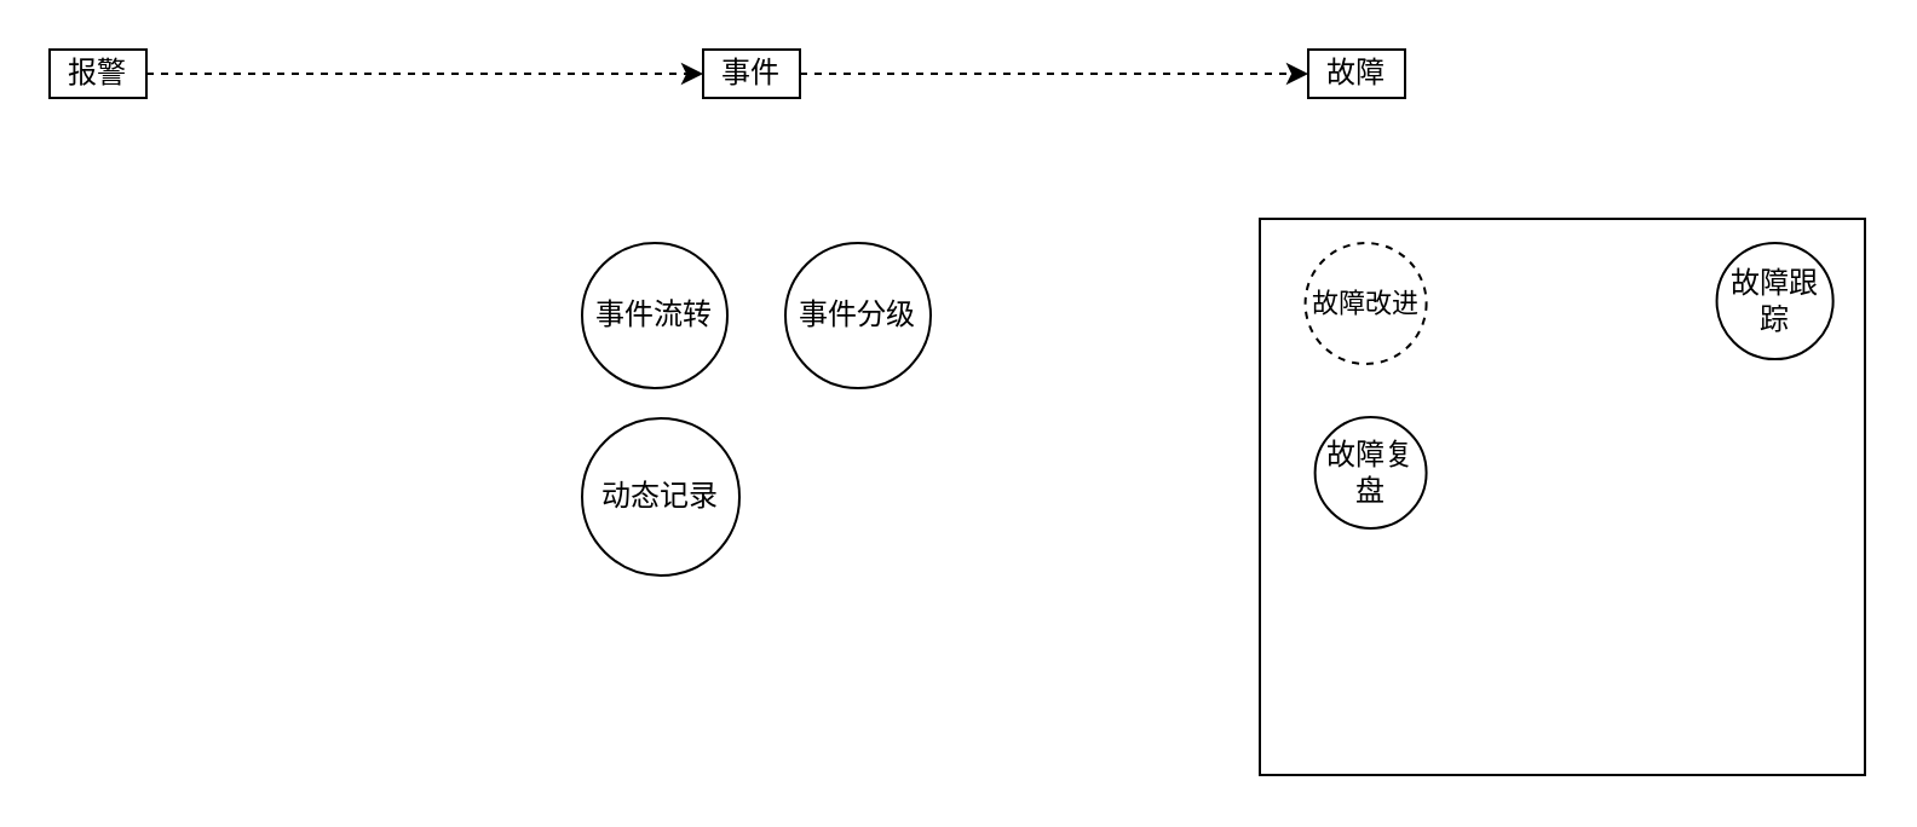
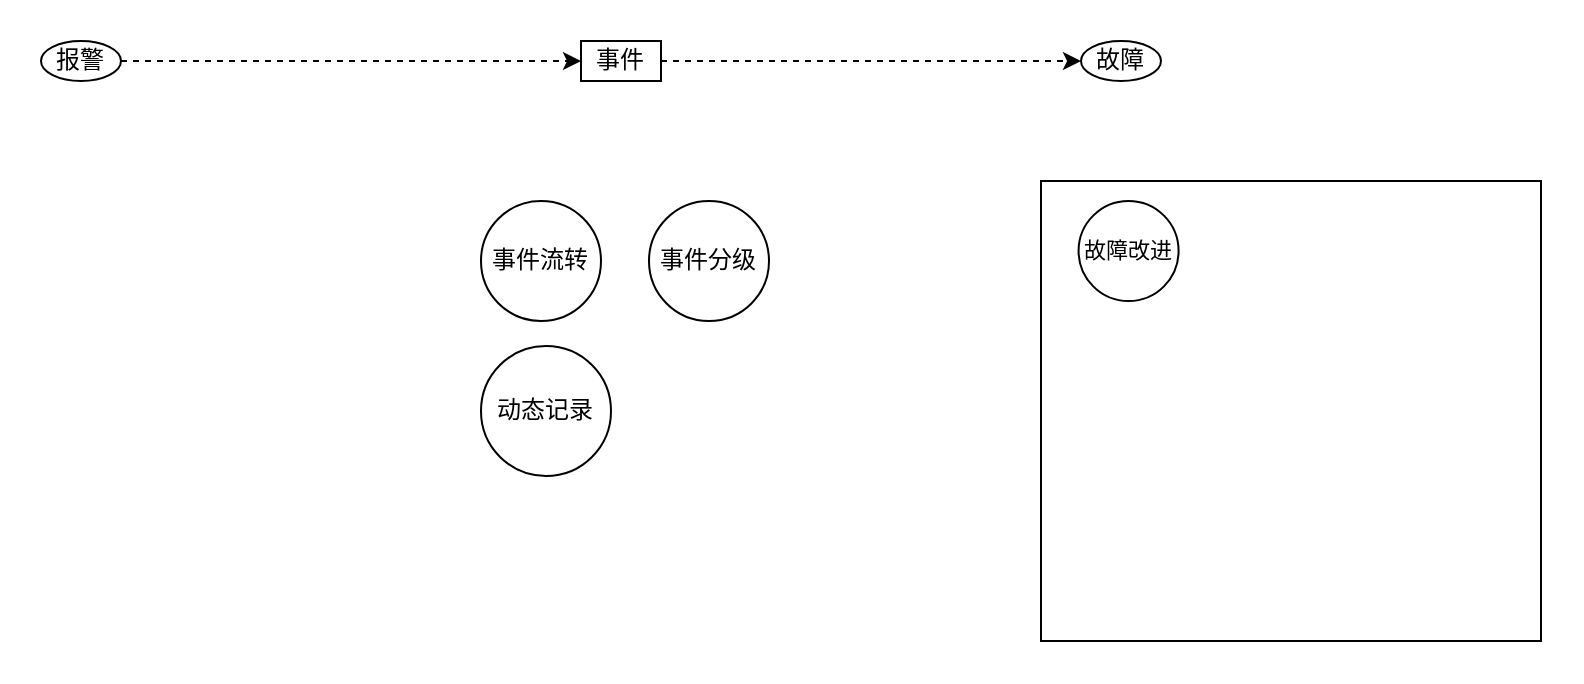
- <mxCell id="3" value="报警" style="rounded=0;whiteSpace=wrap;html=1;" vertex="1" parent="1"><mxGeometry x="20" y="20" width="40" height="20" as="geometry" /></mxCell>
+ <mxCell id="3" value="报警" style="ellipse;whiteSpace=wrap;html=1;" vertex="1" parent="1"><mxGeometry x="20" y="20" width="40" height="20" as="geometry" /></mxCell>
- <mxCell id="6" value="故障" style="rounded=0;whiteSpace=wrap;html=1;" vertex="1" parent="1"><mxGeometry x="540" y="20" width="40" height="20" as="geometry" /></mxCell>
+ <mxCell id="6" value="故障" style="ellipse;whiteSpace=wrap;html=1;" vertex="1" parent="1"><mxGeometry x="540" y="20" width="40" height="20" as="geometry" /></mxCell>
- <mxCell id="12" value="故障跟踪" style="ellipse;whiteSpace=wrap;html=1;aspect=fixed;" vertex="1" parent="10"><mxGeometry x="188.79" y="10" width="48.04" height="48.04" as="geometry" /></mxCell>
- <mxCell id="14" value="&lt;font style=&quot;font-size: 11px;&quot;&gt;故障改进&lt;/font&gt;" style="ellipse;whiteSpace=wrap;html=1;aspect=fixed;dashed=1;" vertex="1" parent="10"><mxGeometry x="18.79" y="10" width="50" height="50" as="geometry" /></mxCell>
+ <mxCell id="14" value="&lt;font style=&quot;font-size: 11px;&quot;&gt;故障改进&lt;/font&gt;" style="ellipse;whiteSpace=wrap;html=1;aspect=fixed;" vertex="1" parent="10"><mxGeometry x="18.79" y="10" width="50" height="50" as="geometry" /></mxCell>
- <mxCell id="13" value="故障复盘" style="ellipse;whiteSpace=wrap;html=1;aspect=fixed;" vertex="1" parent="10"><mxGeometry x="22.81" y="82.01" width="45.98" height="45.98" as="geometry" /></mxCell>
